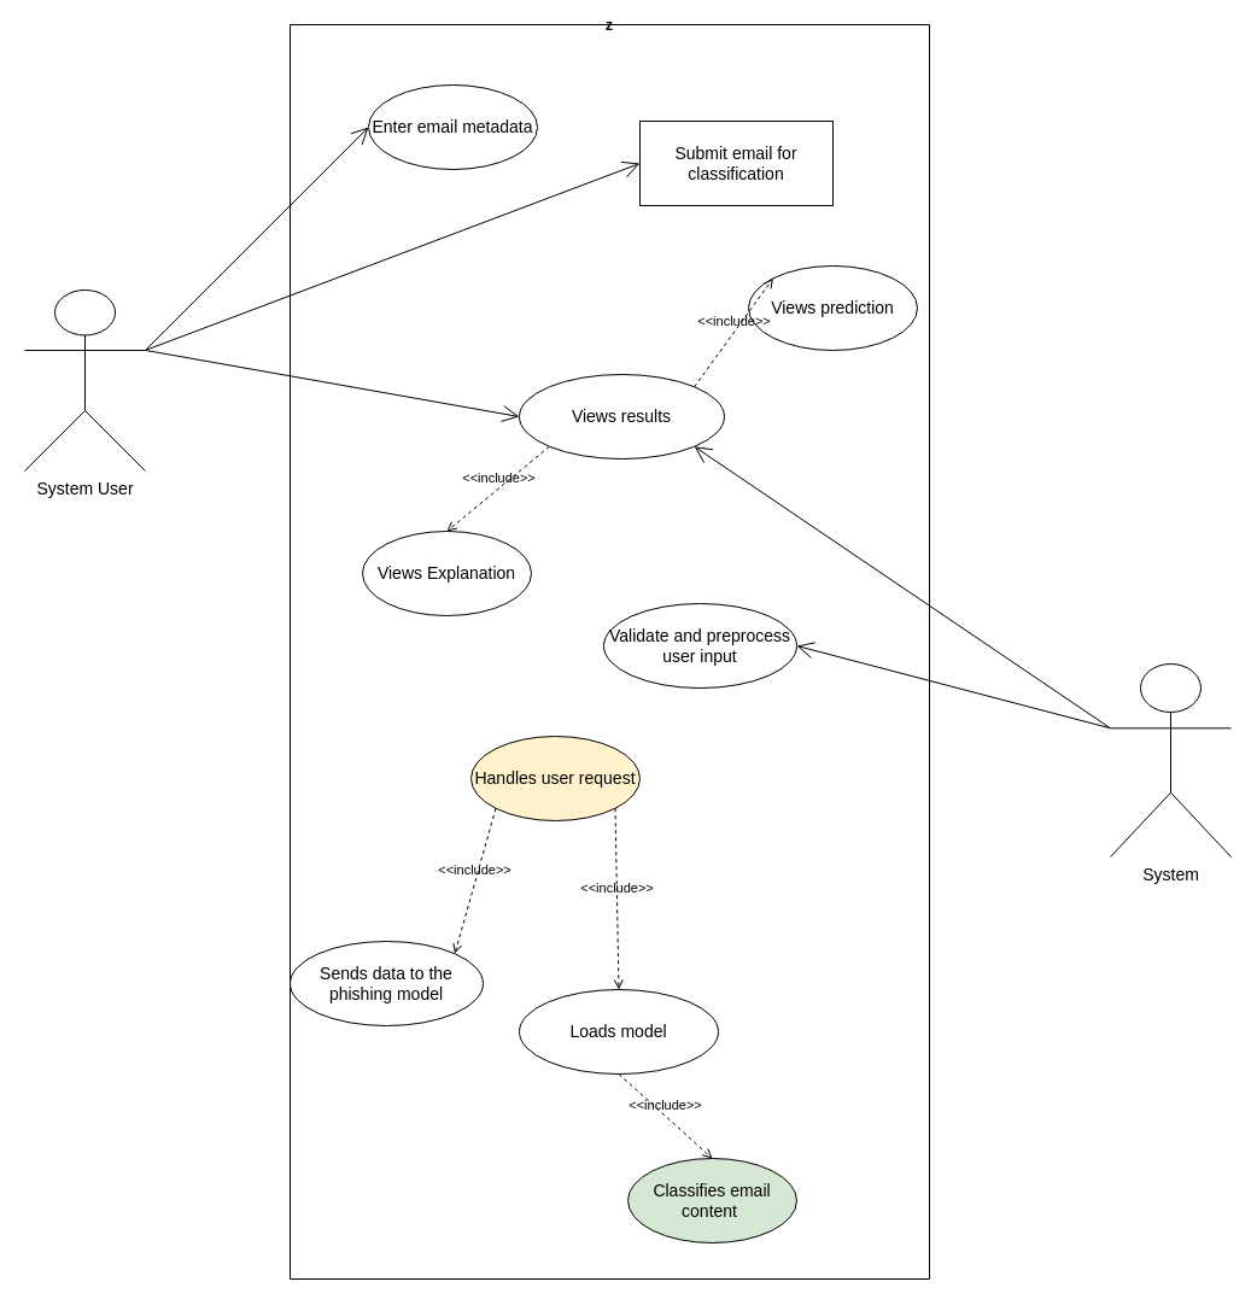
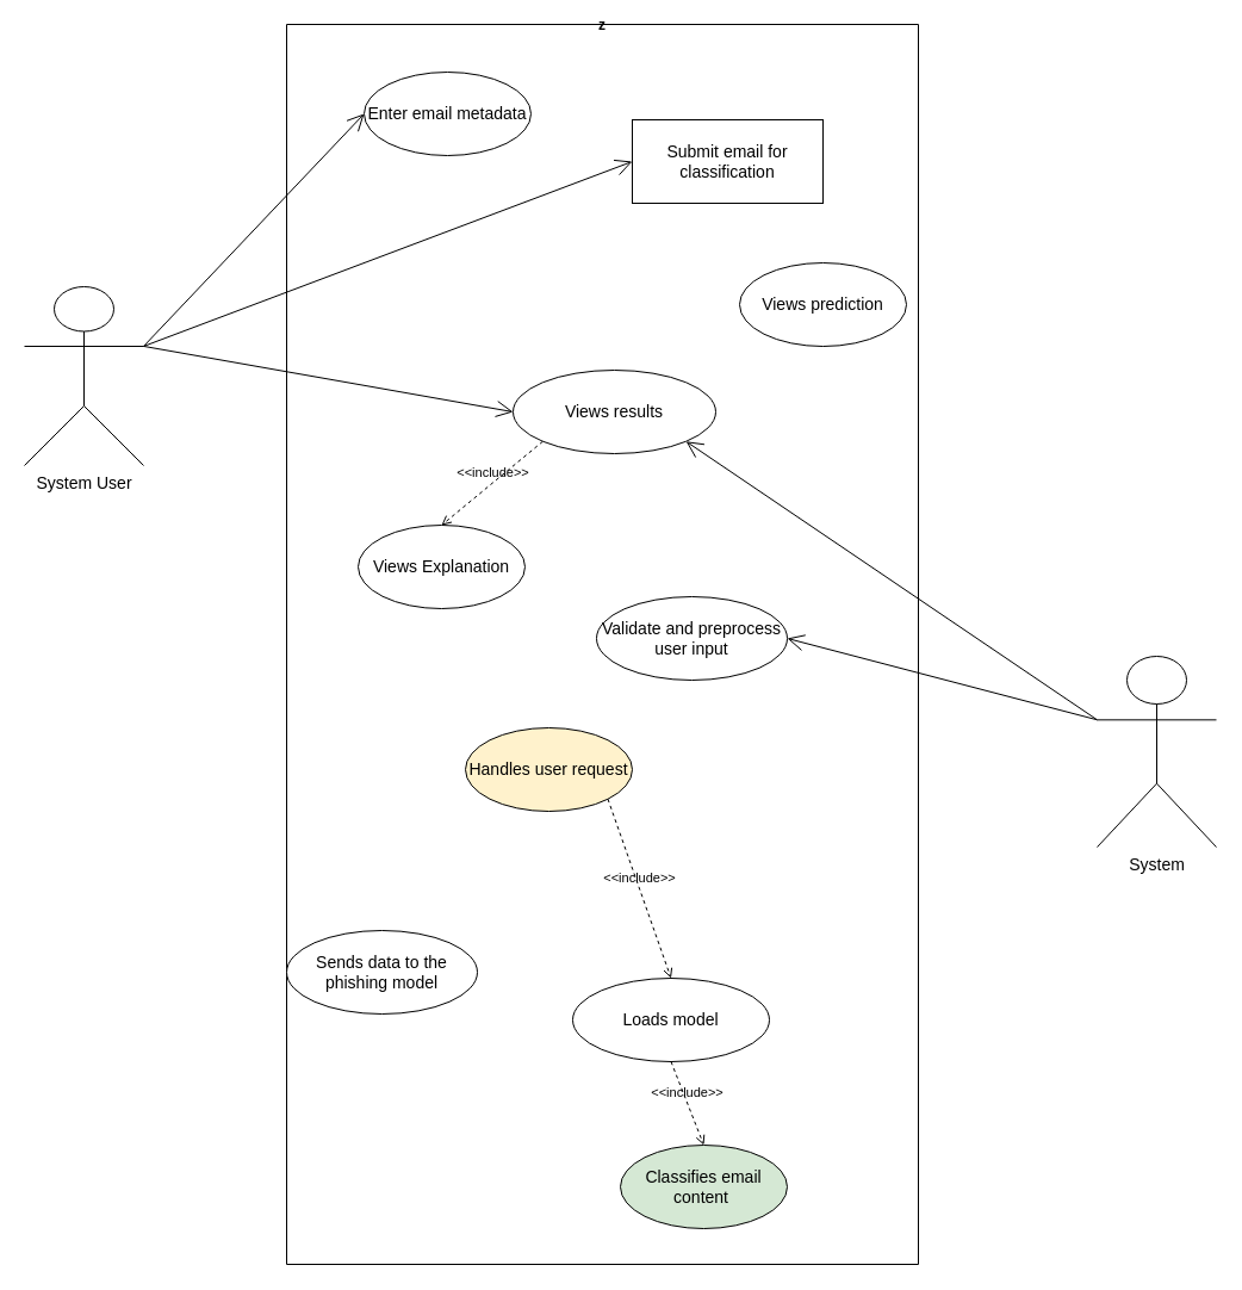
- <mxCell id="5" value="Enter email metadata" style="ellipse;whiteSpace=wrap;html=1;fontSize=14;fontFamily=Helvetica;" vertex="1" parent="4"><mxGeometry x="65" y="50" width="140" height="70" as="geometry" /></mxCell>
+ <mxCell id="5" value="Enter email metadata" style="ellipse;whiteSpace=wrap;html=1;fontSize=14;fontFamily=Helvetica;" vertex="1" parent="4"><mxGeometry x="65" y="40" width="140" height="70" as="geometry" /></mxCell>
- <mxCell id="16" value="&amp;lt;&amp;lt;include&amp;gt;&amp;gt;" style="html=1;verticalAlign=bottom;labelBackgroundColor=none;endArrow=open;endFill=0;dashed=1;rounded=0;exitX=1;exitY=0;exitDx=0;exitDy=0;entryX=0;entryY=0;entryDx=0;entryDy=0;" edge="1" parent="4" source="6" target="14"><mxGeometry width="160" relative="1" as="geometry"><mxPoint x="90" y="540" as="sourcePoint" /><mxPoint x="250" y="540" as="targetPoint" /></mxGeometry></mxCell>
- <mxCell id="17" value="&amp;lt;&amp;lt;include&amp;gt;&amp;gt;" style="html=1;verticalAlign=bottom;labelBackgroundColor=none;endArrow=open;endFill=0;dashed=1;rounded=0;exitX=0;exitY=1;exitDx=0;exitDy=0;entryX=1;entryY=0;entryDx=0;entryDy=0;" edge="1" parent="4" source="10" target="8"><mxGeometry width="160" relative="1" as="geometry"><mxPoint x="230" y="670" as="sourcePoint" /><mxPoint x="390" y="670" as="targetPoint" /></mxGeometry></mxCell>
- <mxCell id="13" value="Loads model" style="ellipse;whiteSpace=wrap;html=1;fontSize=14;fontFamily=Helvetica;" vertex="1" parent="4"><mxGeometry x="190" y="800" width="165" height="70" as="geometry" /></mxCell>
+ <mxCell id="13" value="Loads model" style="ellipse;whiteSpace=wrap;html=1;fontSize=14;fontFamily=Helvetica;" vertex="1" parent="4"><mxGeometry x="240" y="800" width="165" height="70" as="geometry" /></mxCell>
